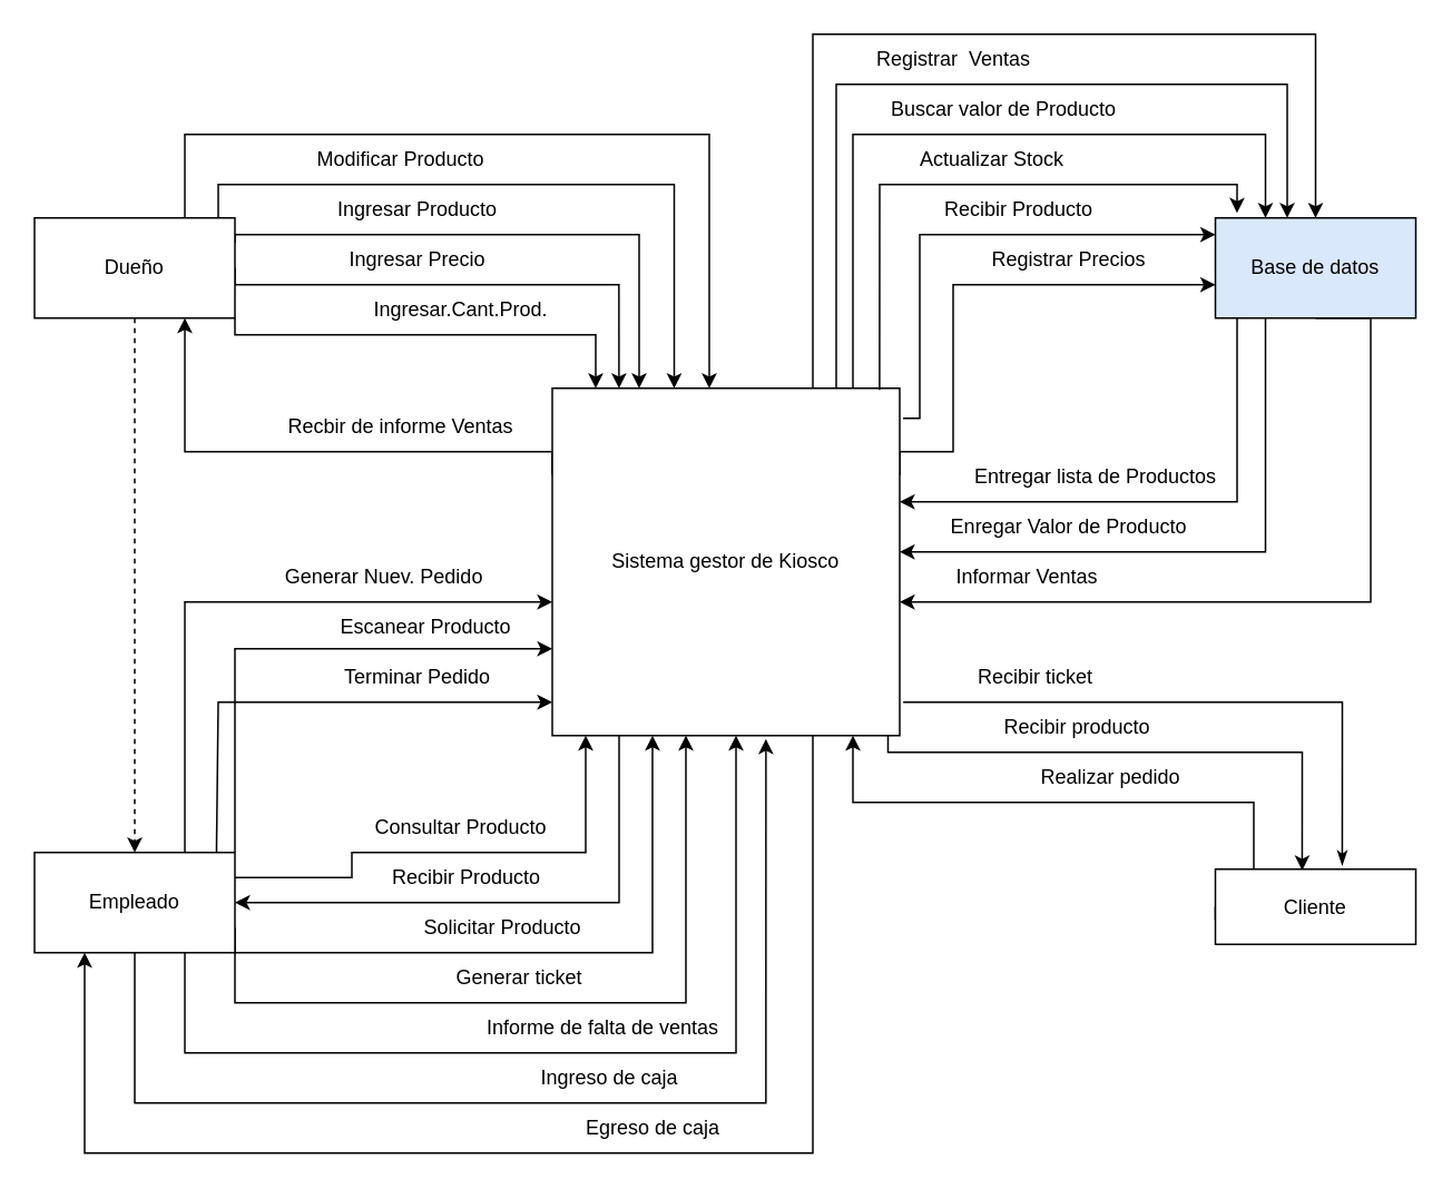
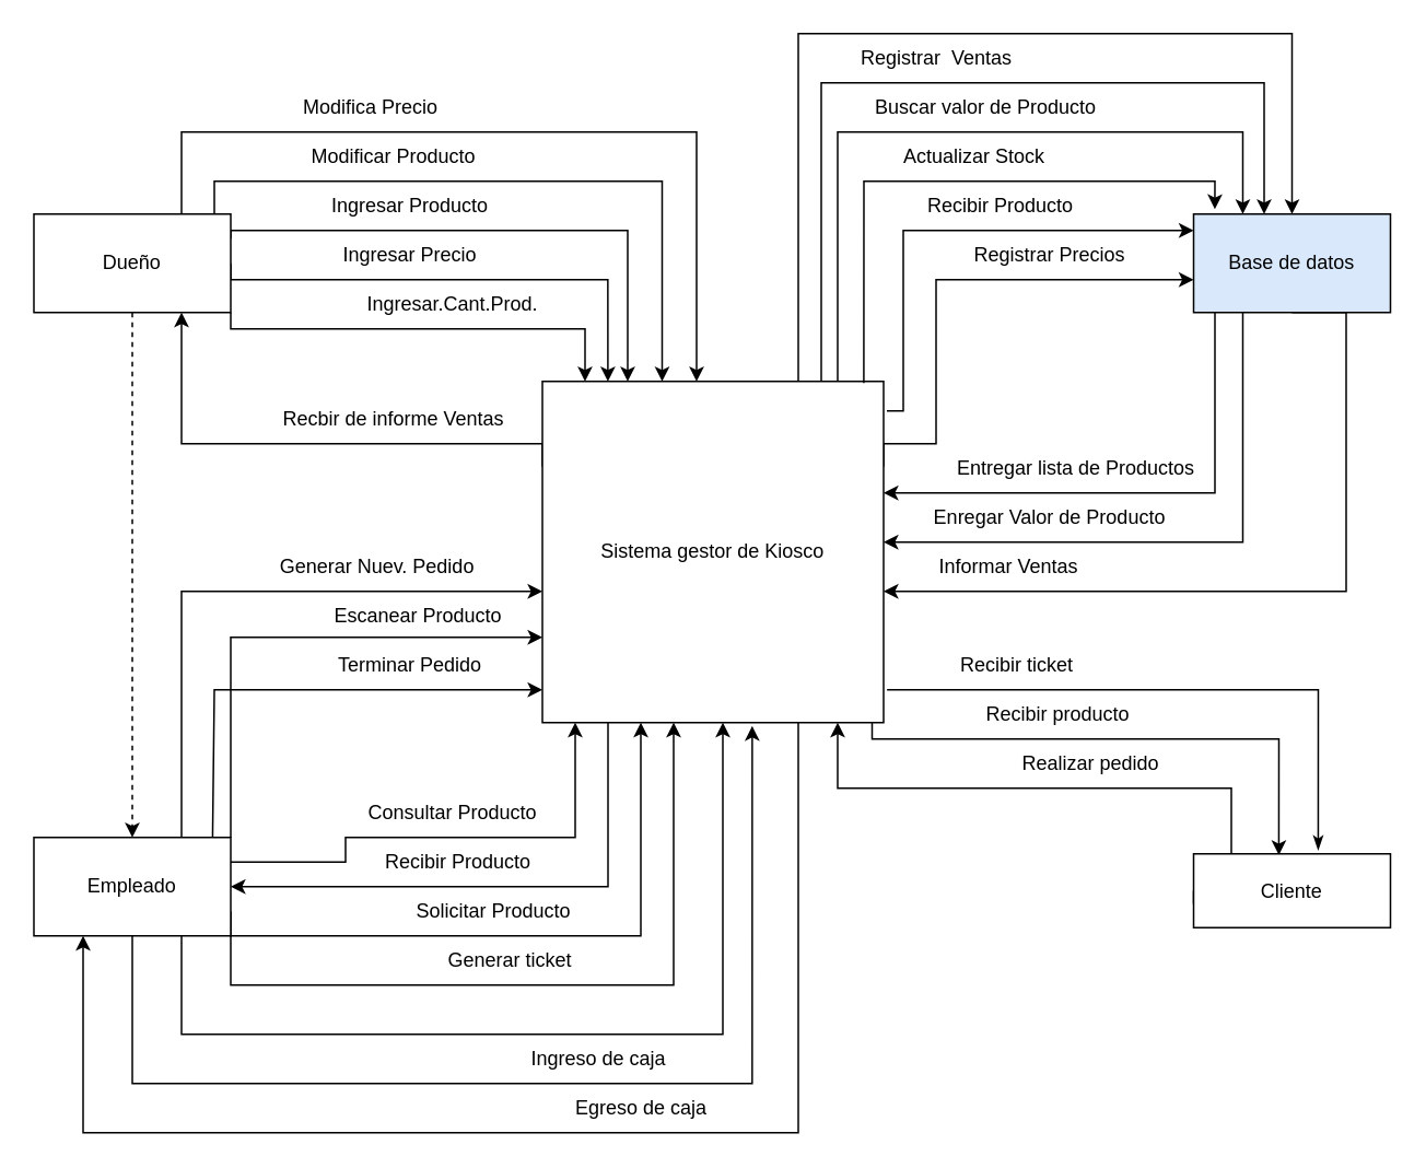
+ <mxCell id="60" value="Modifica Precio" style="text;html=1;align=center;verticalAlign=middle;resizable=0;points=[];autosize=1;strokeColor=none;fillColor=none;" vertex="1" parent="1"><mxGeometry x="170" y="50" width="110" height="30" as="geometry" /></mxCell>
- <mxCell id="56" value="Informe de falta de ventas" style="text;html=1;align=center;verticalAlign=middle;resizable=0;points=[];autosize=1;strokeColor=none;fillColor=none;" vertex="1" parent="1"><mxGeometry x="280" y="600" width="160" height="30" as="geometry" /></mxCell>
